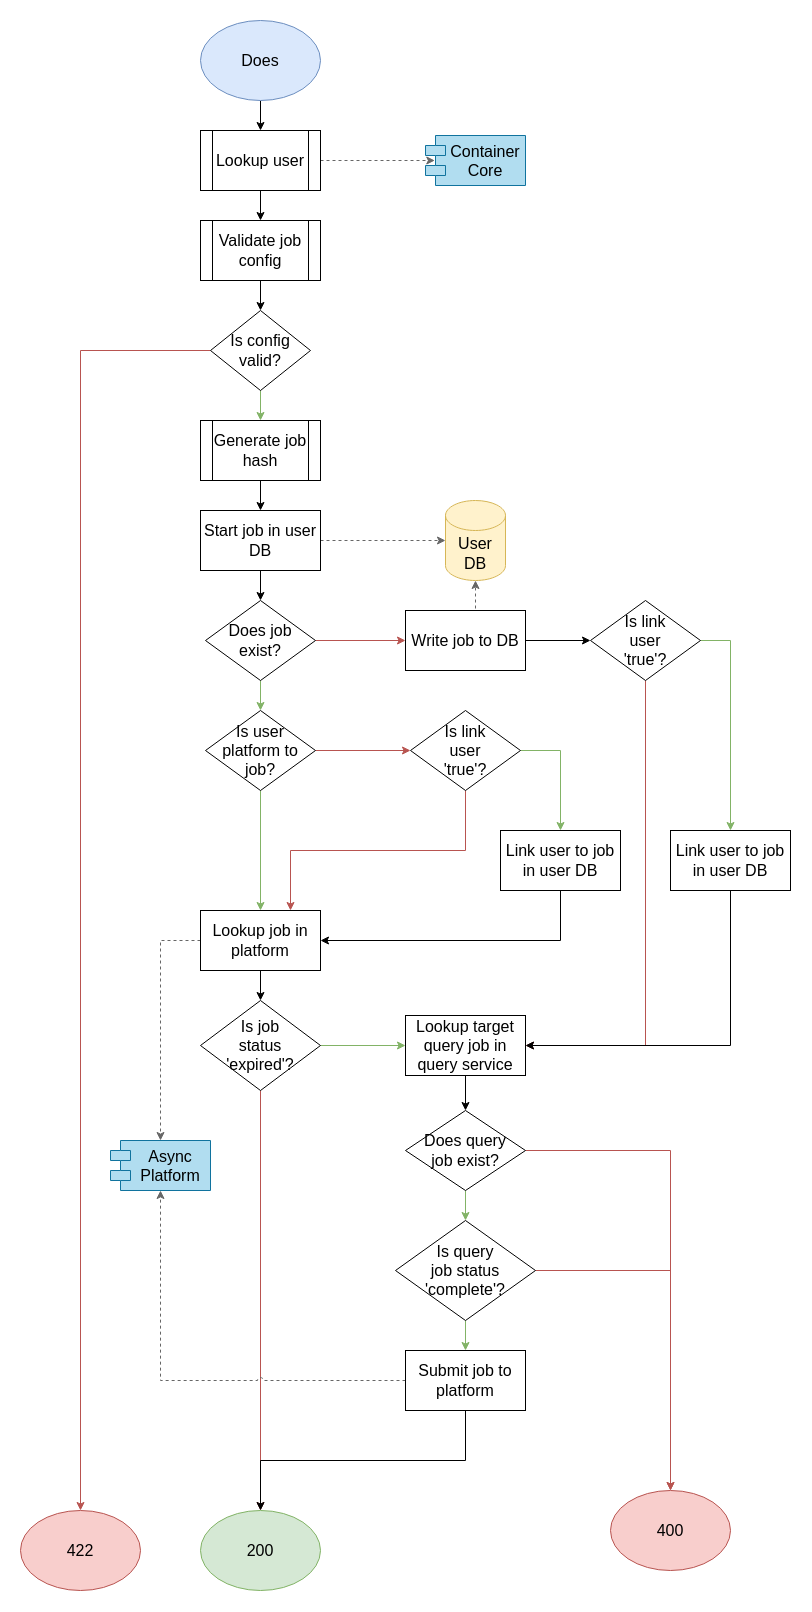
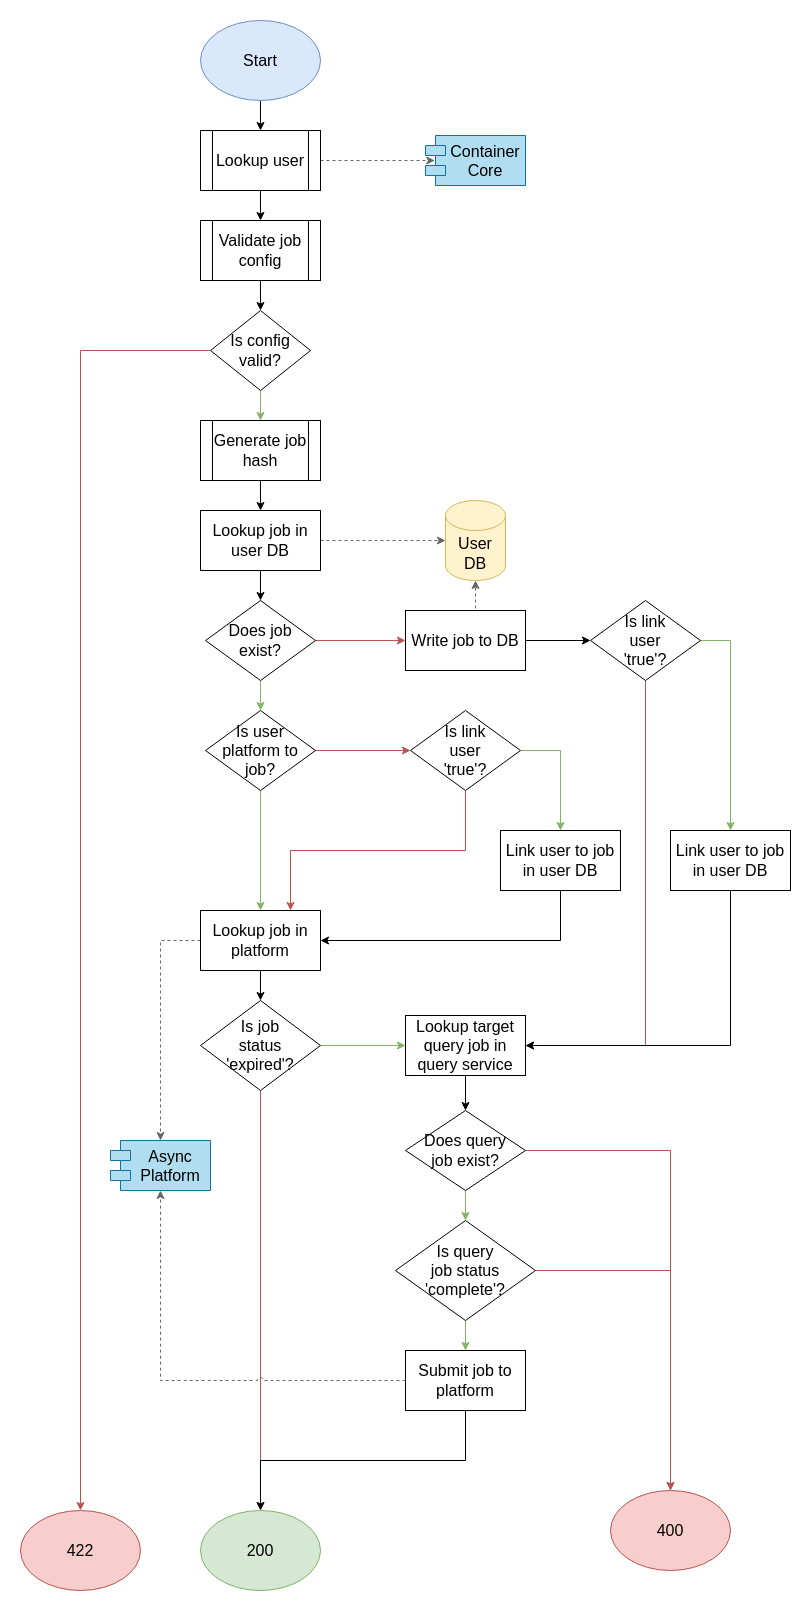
- <mxCell id="3" value="Does" style="ellipse;whiteSpace=wrap;html=1;fontSize=16;fillColor=#dae8fc;strokeColor=#6c8ebf;" vertex="1" parent="1"><mxGeometry x="200" width="120" height="80" as="geometry" y="20" /></mxCell>
+ <mxCell id="3" value="Start" style="ellipse;whiteSpace=wrap;html=1;fontSize=16;fillColor=#dae8fc;strokeColor=#6c8ebf;" vertex="1" parent="1"><mxGeometry x="200" width="120" height="80" as="geometry" y="20" /></mxCell>
- <mxCell id="21" value="Start job in user DB" style="rounded=0;whiteSpace=wrap;html=1;fontSize=16;" vertex="1" parent="1"><mxGeometry x="200" y="510" width="120" height="60" as="geometry" /></mxCell>
+ <mxCell id="21" value="Lookup job in user DB" style="rounded=0;whiteSpace=wrap;html=1;fontSize=16;" vertex="1" parent="1"><mxGeometry x="200" y="510" width="120" height="60" as="geometry" /></mxCell>
